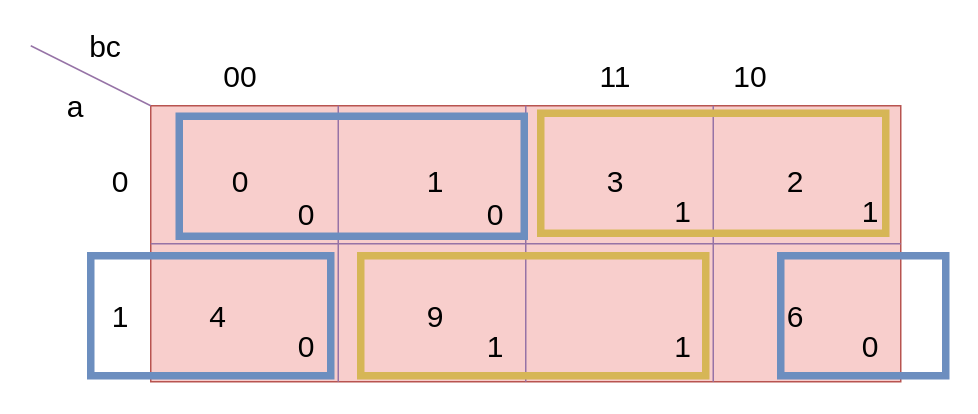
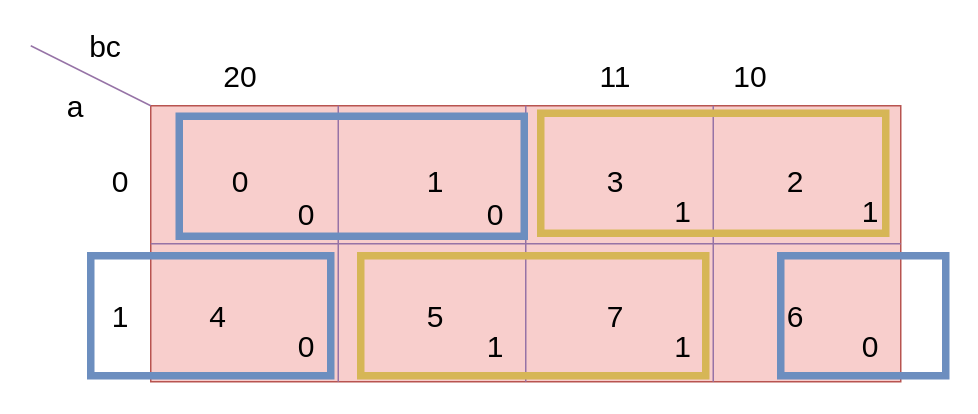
- <mxCell id="13" value="00" style="text;html=1;strokeColor=none;fillColor=none;align=center;verticalAlign=middle;whiteSpace=wrap;rounded=0;fontSize=20;" vertex="1" parent="2"><mxGeometry x="120" y="20" width="40" height="20" as="geometry" /></mxCell>
+ <mxCell id="13" value="20" style="text;html=1;strokeColor=none;fillColor=none;align=center;verticalAlign=middle;whiteSpace=wrap;rounded=0;fontSize=20;" vertex="1" parent="2"><mxGeometry x="120" y="20" width="40" height="20" as="geometry" /></mxCell>
- <mxCell id="21" value="9" style="text;html=1;strokeColor=none;fillColor=none;align=center;verticalAlign=middle;whiteSpace=wrap;rounded=0;fontSize=20;" vertex="1" parent="2"><mxGeometry x="250" y="180" width="40" height="20" as="geometry" /></mxCell>
+ <mxCell id="21" value="5" style="text;html=1;strokeColor=none;fillColor=none;align=center;verticalAlign=middle;whiteSpace=wrap;rounded=0;fontSize=20;" vertex="1" parent="2"><mxGeometry x="250" y="180" width="40" height="20" as="geometry" /></mxCell>
+ <mxCell id="22" value="7" style="text;html=1;strokeColor=none;fillColor=none;align=center;verticalAlign=middle;whiteSpace=wrap;rounded=0;fontSize=20;" vertex="1" parent="2"><mxGeometry x="370" y="180" width="40" height="20" as="geometry" /></mxCell>
